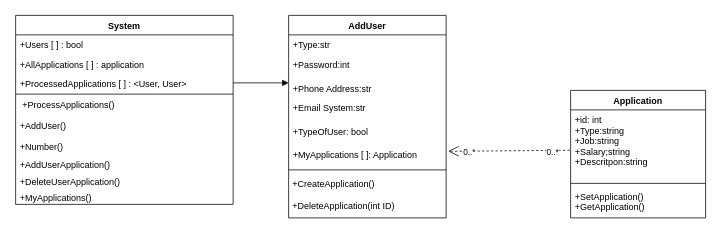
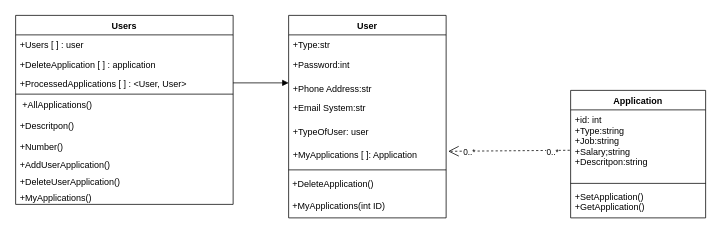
- <mxCell id="12" value="System" style="swimlane;fontStyle=1;align=center;verticalAlign=top;childLayout=stackLayout;horizontal=1;startSize=26;horizontalStack=0;resizeParent=1;resizeLast=0;collapsible=1;marginBottom=0;rounded=0;shadow=0;strokeWidth=1;" vertex="1" parent="1"><mxGeometry x="20" y="20" width="290" height="252" as="geometry"><mxRectangle x="230" y="140" width="160" height="26" as="alternateBounds" /></mxGeometry></mxCell>
+ <mxCell id="12" value="Users" style="swimlane;fontStyle=1;align=center;verticalAlign=top;childLayout=stackLayout;horizontal=1;startSize=26;horizontalStack=0;resizeParent=1;resizeLast=0;collapsible=1;marginBottom=0;rounded=0;shadow=0;strokeWidth=1;" vertex="1" parent="1"><mxGeometry x="20" y="20" width="290" height="252" as="geometry"><mxRectangle x="230" y="140" width="160" height="26" as="alternateBounds" /></mxGeometry></mxCell>
- <mxCell id="2" value="AddUser" style="swimlane;fontStyle=1;align=center;verticalAlign=top;childLayout=stackLayout;horizontal=1;startSize=26;horizontalStack=0;resizeParent=1;resizeLast=0;collapsible=1;marginBottom=0;rounded=0;shadow=0;strokeWidth=1;" parent="1" vertex="1"><mxGeometry x="384" y="20" width="210" height="270" as="geometry"><mxRectangle x="230" y="140" width="160" height="26" as="alternateBounds" /></mxGeometry></mxCell>
+ <mxCell id="2" value="User" style="swimlane;fontStyle=1;align=center;verticalAlign=top;childLayout=stackLayout;horizontal=1;startSize=26;horizontalStack=0;resizeParent=1;resizeLast=0;collapsible=1;marginBottom=0;rounded=0;shadow=0;strokeWidth=1;" parent="1" vertex="1"><mxGeometry x="384" y="20" width="210" height="270" as="geometry"><mxRectangle x="230" y="140" width="160" height="26" as="alternateBounds" /></mxGeometry></mxCell>
- <mxCell id="13" value="+Users [ ] : bool" style="text;align=left;verticalAlign=top;spacingLeft=4;spacingRight=4;overflow=hidden;rotatable=0;points=[[0,0.5],[1,0.5]];portConstraint=eastwest;" vertex="1" parent="12"><mxGeometry y="26" width="290" height="26" as="geometry" /></mxCell>
+ <mxCell id="13" value="+Users [ ] : user" style="text;align=left;verticalAlign=top;spacingLeft=4;spacingRight=4;overflow=hidden;rotatable=0;points=[[0,0.5],[1,0.5]];portConstraint=eastwest;" vertex="1" parent="12"><mxGeometry y="26" width="290" height="26" as="geometry" /></mxCell>
- <mxCell id="14" value="+AllApplications [ ] : application" style="text;align=left;verticalAlign=top;spacingLeft=4;spacingRight=4;overflow=hidden;rotatable=0;points=[[0,0.5],[1,0.5]];portConstraint=eastwest;" vertex="1" parent="12"><mxGeometry y="52" width="290" height="26" as="geometry" /></mxCell>
+ <mxCell id="14" value="+DeleteApplication [ ] : application" style="text;align=left;verticalAlign=top;spacingLeft=4;spacingRight=4;overflow=hidden;rotatable=0;points=[[0,0.5],[1,0.5]];portConstraint=eastwest;" vertex="1" parent="12"><mxGeometry y="52" width="290" height="26" as="geometry" /></mxCell>
- <mxCell id="17" value=" +ProcessApplications()  " style="text;align=left;verticalAlign=top;spacingLeft=4;spacingRight=4;overflow=hidden;rotatable=0;points=[[0,0.5],[1,0.5]];portConstraint=eastwest;" vertex="1" parent="12"><mxGeometry y="106" width="290" height="28" as="geometry" /></mxCell>
+ <mxCell id="17" value=" +AllApplications()  " style="text;align=left;verticalAlign=top;spacingLeft=4;spacingRight=4;overflow=hidden;rotatable=0;points=[[0,0.5],[1,0.5]];portConstraint=eastwest;" vertex="1" parent="12"><mxGeometry y="106" width="290" height="28" as="geometry" /></mxCell>
- <mxCell id="18" value="+AddUser()" style="text;align=left;verticalAlign=top;spacingLeft=4;spacingRight=4;overflow=hidden;rotatable=0;points=[[0,0.5],[1,0.5]];portConstraint=eastwest;" vertex="1" parent="12"><mxGeometry y="134" width="290" height="28" as="geometry" /></mxCell>
+ <mxCell id="18" value="+Descritpon()" style="text;align=left;verticalAlign=top;spacingLeft=4;spacingRight=4;overflow=hidden;rotatable=0;points=[[0,0.5],[1,0.5]];portConstraint=eastwest;" vertex="1" parent="12"><mxGeometry y="134" width="290" height="28" as="geometry" /></mxCell>
- <mxCell id="7" value="+TypeOfUser: bool" style="text;align=left;verticalAlign=top;spacingLeft=4;spacingRight=4;overflow=hidden;rotatable=0;points=[[0,0.5],[1,0.5]];portConstraint=eastwest;rounded=0;shadow=0;html=0;" vertex="1" parent="2"><mxGeometry y="142" width="210" height="30" as="geometry" /></mxCell>
+ <mxCell id="7" value="+TypeOfUser: user" style="text;align=left;verticalAlign=top;spacingLeft=4;spacingRight=4;overflow=hidden;rotatable=0;points=[[0,0.5],[1,0.5]];portConstraint=eastwest;rounded=0;shadow=0;html=0;" vertex="1" parent="2"><mxGeometry y="142" width="210" height="30" as="geometry" /></mxCell>
- <mxCell id="10" value="&amp;nbsp;+CreateApplication()" style="text;html=1;align=left;verticalAlign=middle;resizable=0;points=[];autosize=1;strokeColor=none;fillColor=none;" vertex="1" parent="2"><mxGeometry y="210" width="210" height="30" as="geometry" /></mxCell>
+ <mxCell id="10" value="&amp;nbsp;+DeleteApplication()" style="text;html=1;align=left;verticalAlign=middle;resizable=0;points=[];autosize=1;strokeColor=none;fillColor=none;" vertex="1" parent="2"><mxGeometry y="210" width="210" height="30" as="geometry" /></mxCell>
- <mxCell id="11" value="&amp;nbsp;+DeleteApplication(int ID)" style="text;html=1;align=left;verticalAlign=middle;resizable=0;points=[];autosize=1;strokeColor=none;fillColor=none;" vertex="1" parent="2"><mxGeometry y="240" width="210" height="30" as="geometry" /></mxCell>
+ <mxCell id="11" value="&amp;nbsp;+MyApplications(int ID)" style="text;html=1;align=left;verticalAlign=middle;resizable=0;points=[];autosize=1;strokeColor=none;fillColor=none;" vertex="1" parent="2"><mxGeometry y="240" width="210" height="30" as="geometry" /></mxCell>
